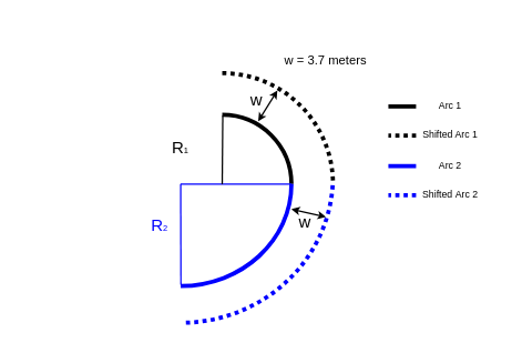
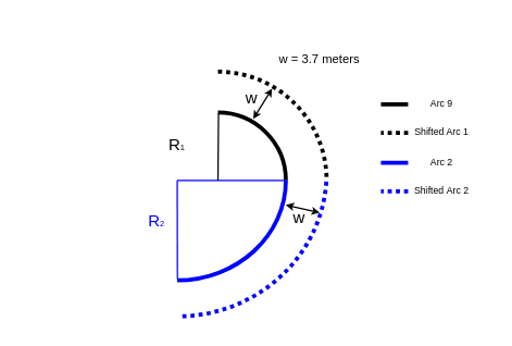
- <mxCell id="12" value="&lt;font style=&quot;font-size: 7px;&quot;&gt;Arc 1&lt;/font&gt;" style="text;html=1;align=center;verticalAlign=middle;whiteSpace=wrap;rounded=0;" parent="1" vertex="1"><mxGeometry x="295" y="69" width="60" height="10" as="geometry" /></mxCell>
+ <mxCell id="12" value="&lt;font style=&quot;font-size: 7px;&quot;&gt;Arc 9&lt;/font&gt;" style="text;html=1;align=center;verticalAlign=middle;whiteSpace=wrap;rounded=0;" parent="1" vertex="1"><mxGeometry x="295" y="69" width="60" height="10" as="geometry" /></mxCell>
